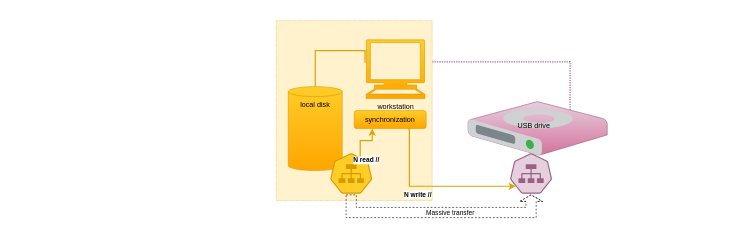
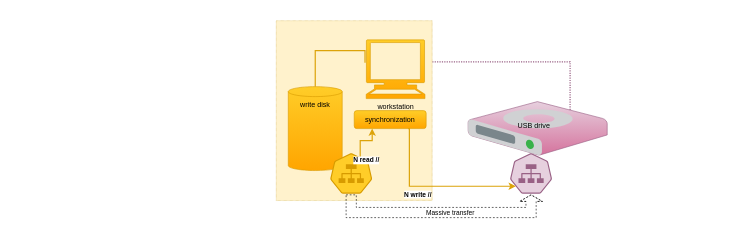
- <mxCell id="5" value="local disk" style="shape=cylinder3;whiteSpace=wrap;html=1;boundedLbl=1;backgroundOutline=1;size=8.31;fillColor=#ffcd28;strokeColor=#d79b00;verticalAlign=top;gradientColor=#ffa500;" parent="1" vertex="1"><mxGeometry x="480" y="144" width="90" height="140" as="geometry" /></mxCell>
+ <mxCell id="5" value="write disk" style="shape=cylinder3;whiteSpace=wrap;html=1;boundedLbl=1;backgroundOutline=1;size=8.31;fillColor=#ffcd28;strokeColor=#d79b00;verticalAlign=top;gradientColor=#ffa500;" parent="1" vertex="1"><mxGeometry x="480" y="144" width="90" height="140" as="geometry" /></mxCell>
